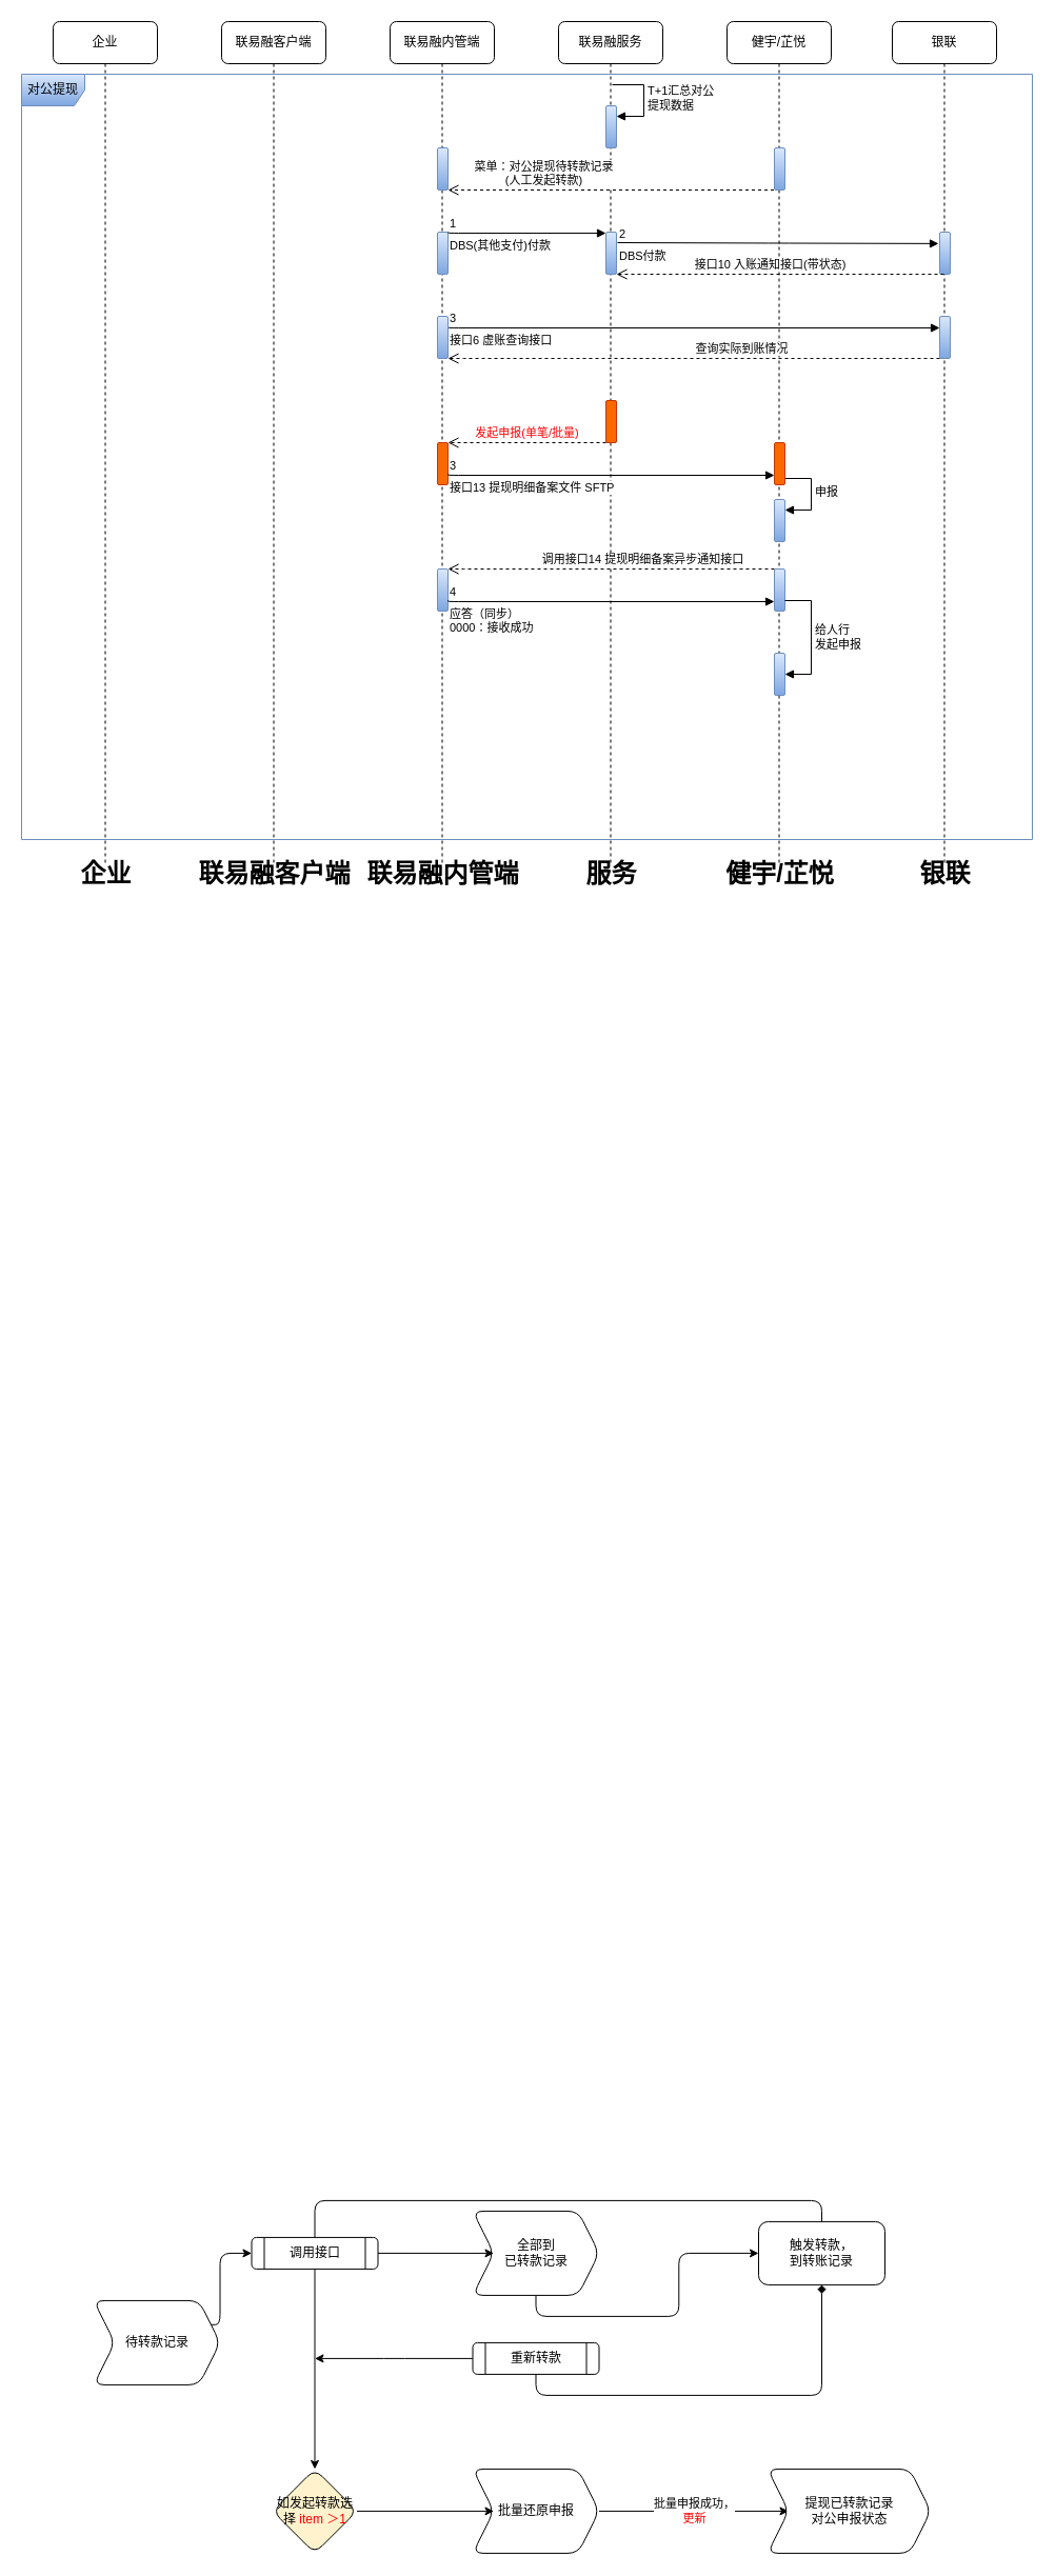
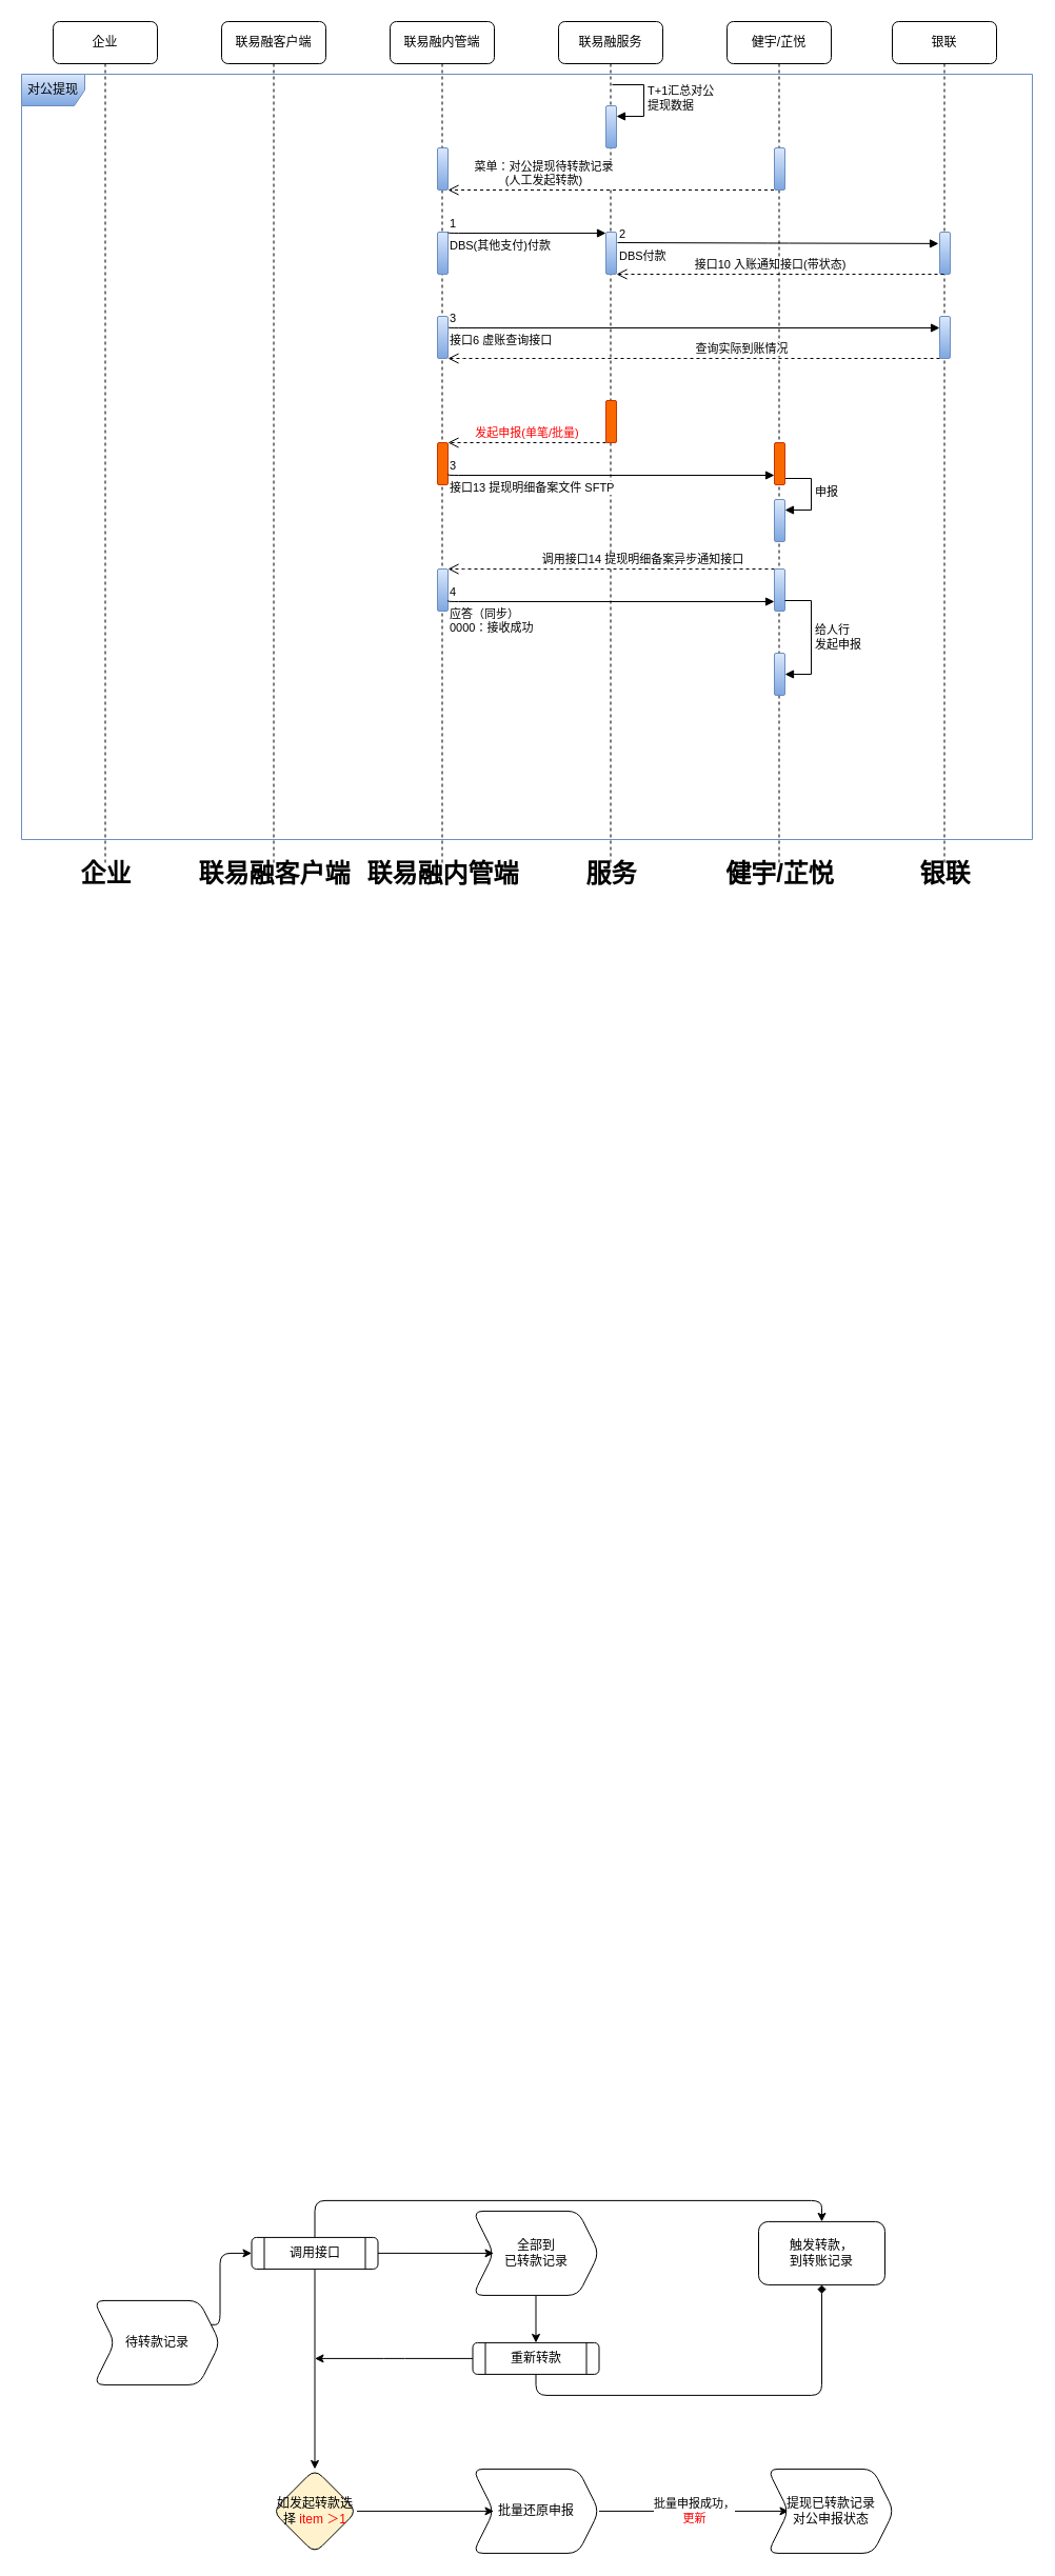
- <mxCell id="59" style="edgeStyle=orthogonalEdgeStyle;rounded=1;orthogonalLoop=1;jettySize=auto;html=1;exitX=0.5;exitY=0;exitDx=0;exitDy=0;entryX=0.5;entryY=0;entryDx=0;entryDy=0;endArrow=none;" parent="1" source="60" target="56" edge="1"><mxGeometry relative="1" as="geometry" /></mxCell>
+ <mxCell id="59" style="edgeStyle=orthogonalEdgeStyle;rounded=1;orthogonalLoop=1;jettySize=auto;html=1;exitX=0.5;exitY=0;exitDx=0;exitDy=0;entryX=0.5;entryY=0;entryDx=0;entryDy=0;" parent="1" source="60" target="56" edge="1"><mxGeometry relative="1" as="geometry" /></mxCell>
- <mxCell id="51" style="edgeStyle=orthogonalEdgeStyle;rounded=1;orthogonalLoop=1;jettySize=auto;html=1;exitX=0.5;exitY=1;exitDx=0;exitDy=0;" parent="1" source="52" target="56" edge="1"><mxGeometry relative="1" as="geometry" /></mxCell>
+ <mxCell id="51" style="edgeStyle=orthogonalEdgeStyle;rounded=1;orthogonalLoop=1;jettySize=auto;html=1;exitX=0.5;exitY=1;exitDx=0;exitDy=0;entryX=0.5;entryY=0;entryDx=0;entryDy=0;" parent="1" source="52" target="63" edge="1"><mxGeometry relative="1" as="geometry" /></mxCell>
- <mxCell id="55" value="提现已转款记录&lt;br&gt;对公申报状态" style="shape=step;perimeter=stepPerimeter;whiteSpace=wrap;html=1;fixedSize=1;rounded=1;" parent="1" vertex="1"><mxGeometry x="728.5" y="2344.92" width="155" height="80" as="geometry" /></mxCell>
+ <mxCell id="55" value="提现已转款记录&lt;br&gt;对公申报状态" style="shape=step;perimeter=stepPerimeter;whiteSpace=wrap;html=1;fixedSize=1;rounded=1;" parent="1" vertex="1"><mxGeometry x="728.5" y="2344.92" width="120" height="80" as="geometry" /></mxCell>
